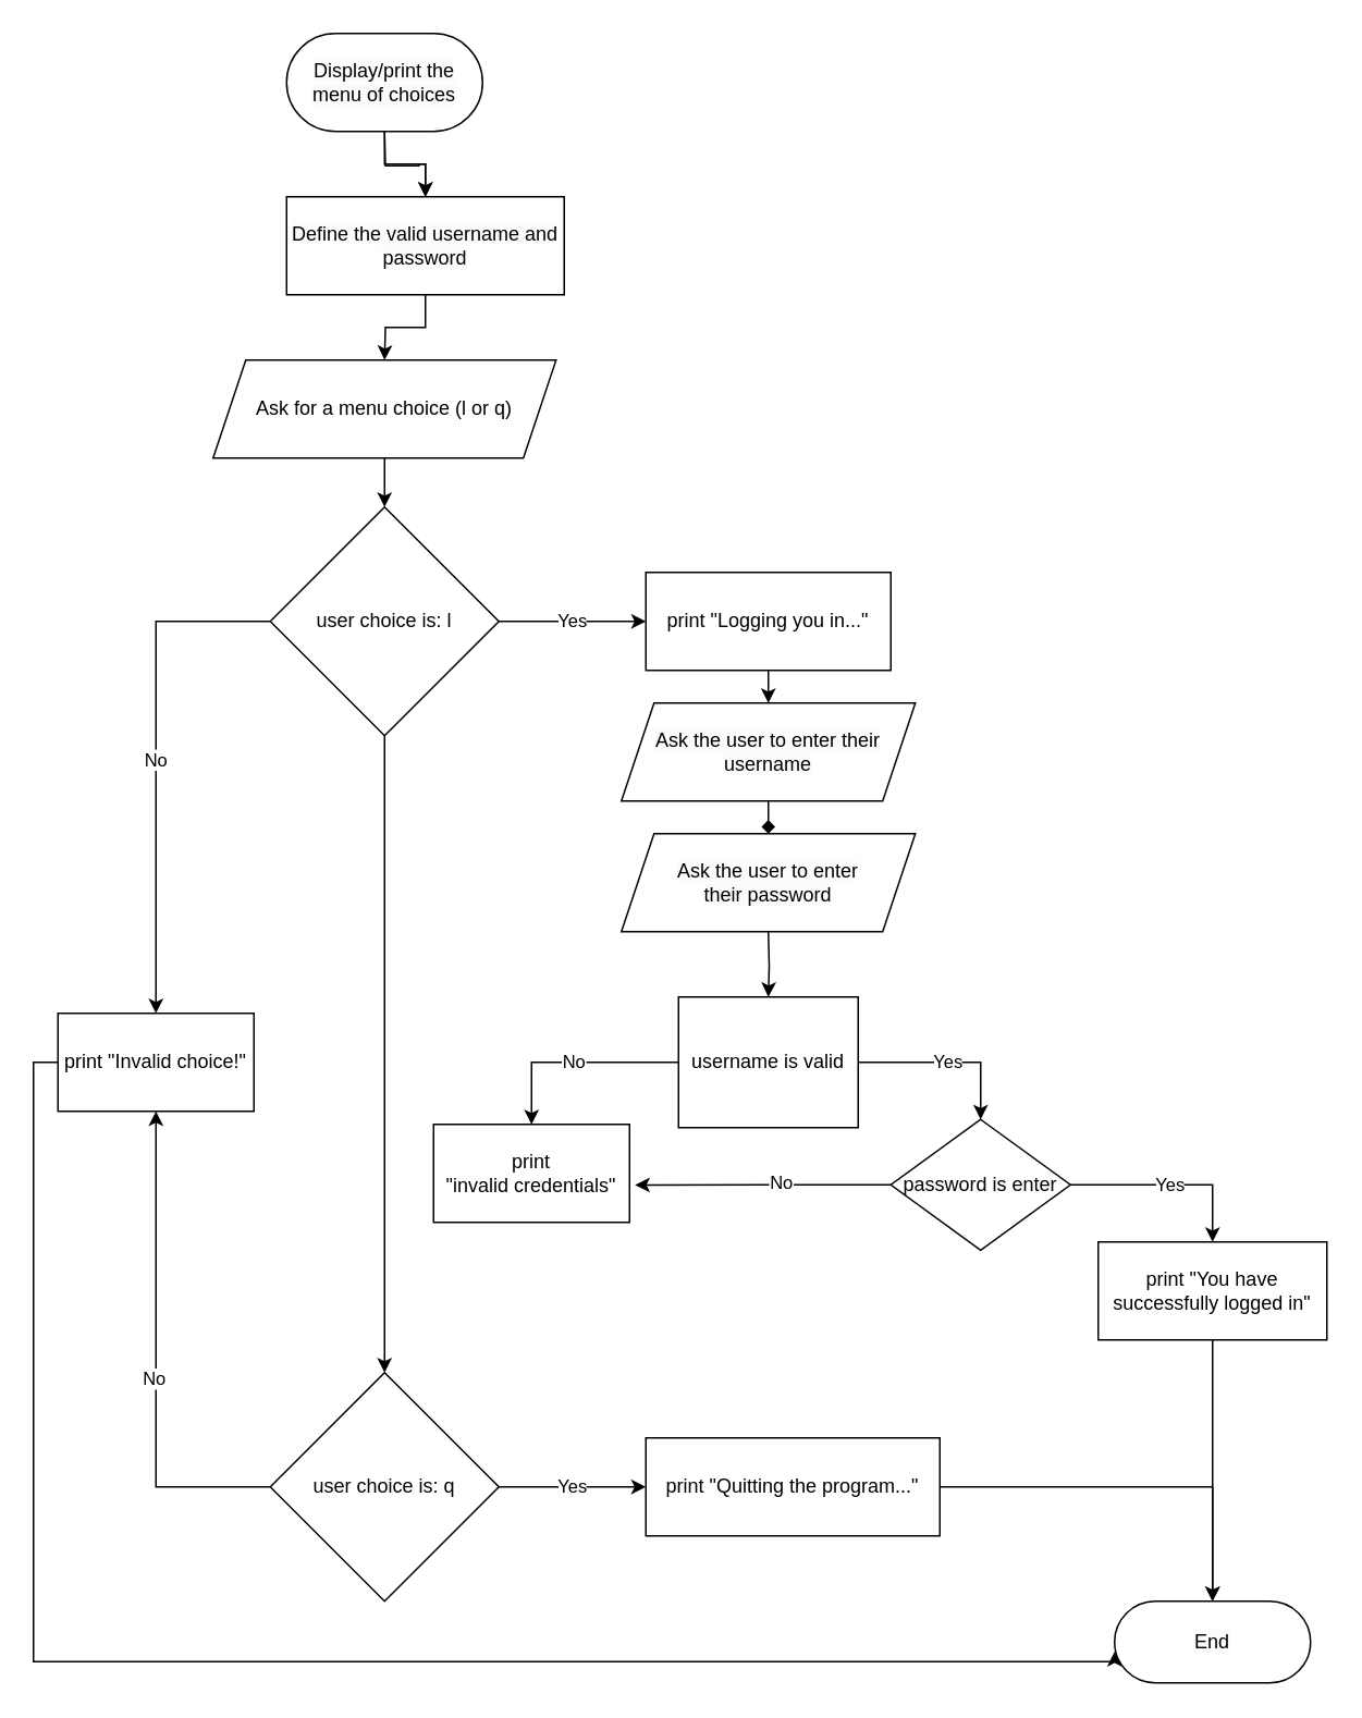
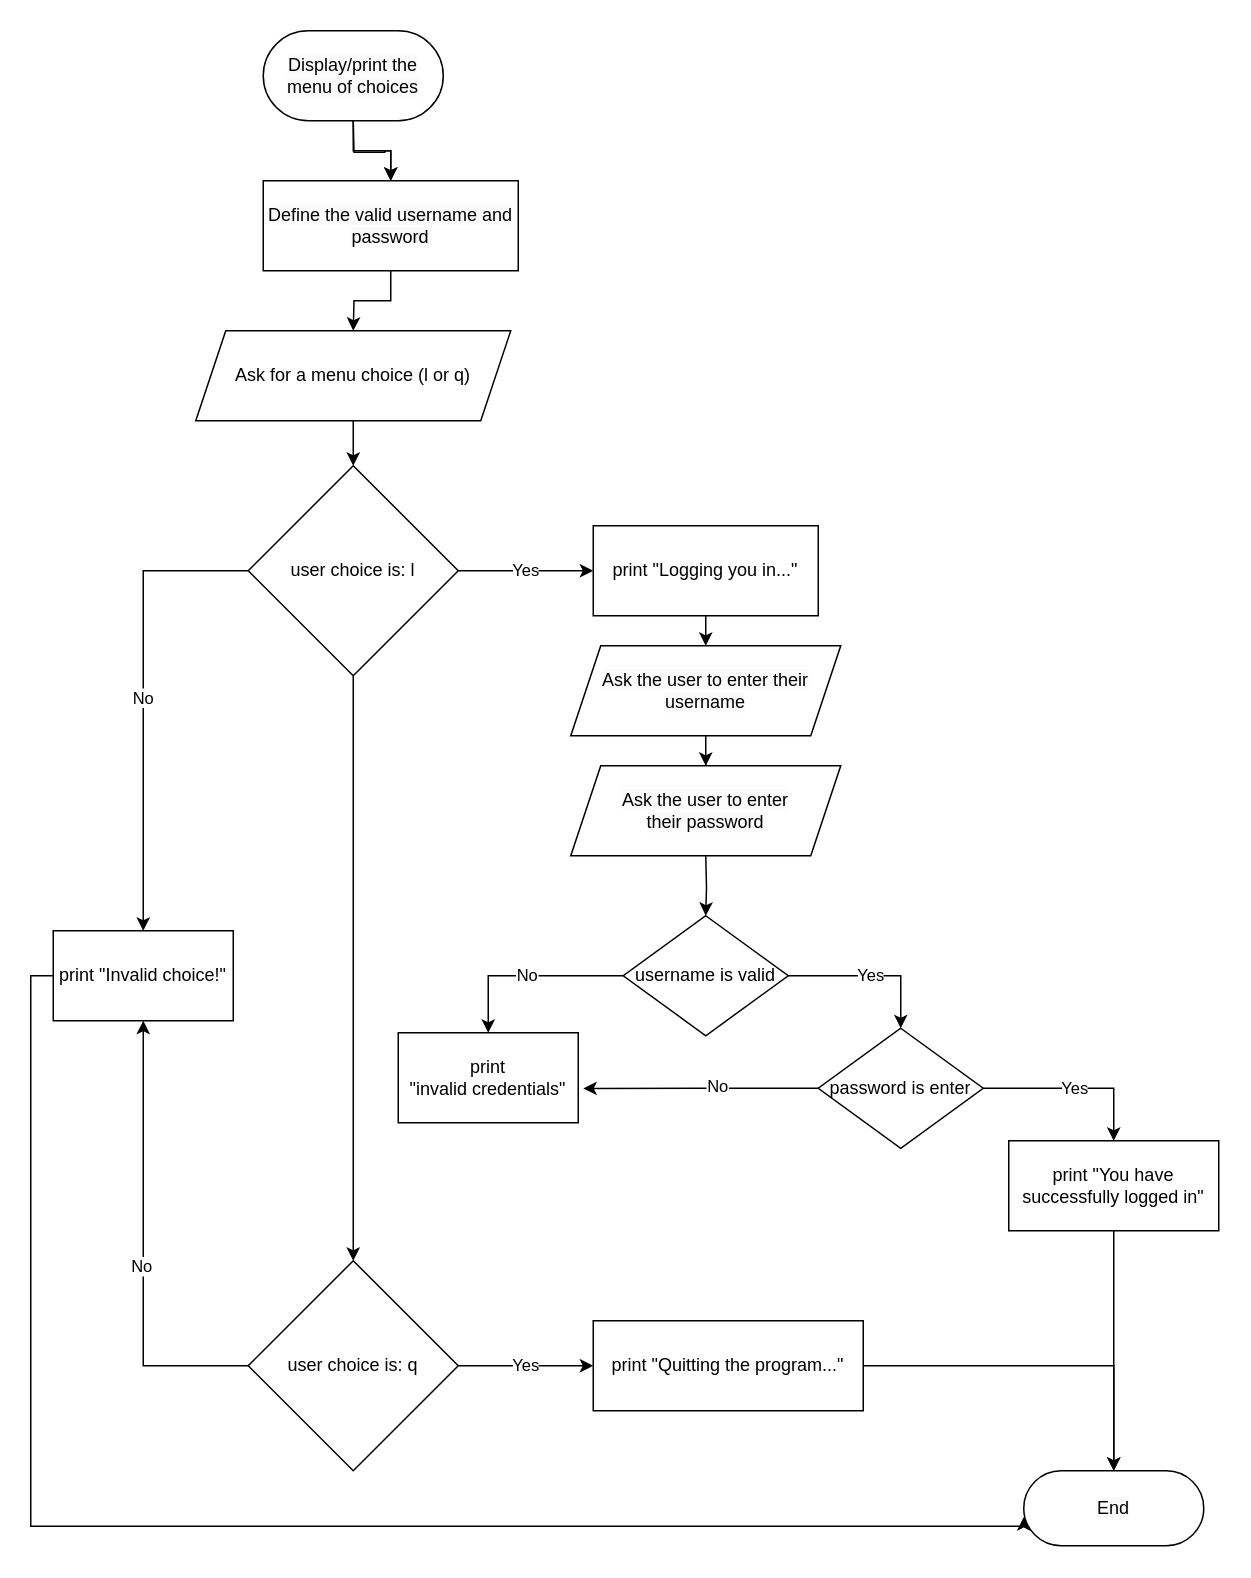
- <mxCell id="36" style="edgeStyle=orthogonalEdgeStyle;rounded=0;orthogonalLoop=1;jettySize=auto;html=1;endArrow=diamond;" parent="1" source="37" target="38" edge="1"><mxGeometry relative="1" as="geometry" /></mxCell>
+ <mxCell id="36" style="edgeStyle=orthogonalEdgeStyle;rounded=0;orthogonalLoop=1;jettySize=auto;html=1;" parent="1" source="37" target="38" edge="1"><mxGeometry relative="1" as="geometry" /></mxCell>
- <mxCell id="21" value="username is valid" style="whiteSpace=wrap;html=1;rounded=0;" parent="1" vertex="1"><mxGeometry x="415" y="610" width="110" height="80" as="geometry" /></mxCell>
+ <mxCell id="21" value="username is valid" style="rhombus;whiteSpace=wrap;html=1;rounded=0;" parent="1" vertex="1"><mxGeometry x="415" y="610" width="110" height="80" as="geometry" /></mxCell>
